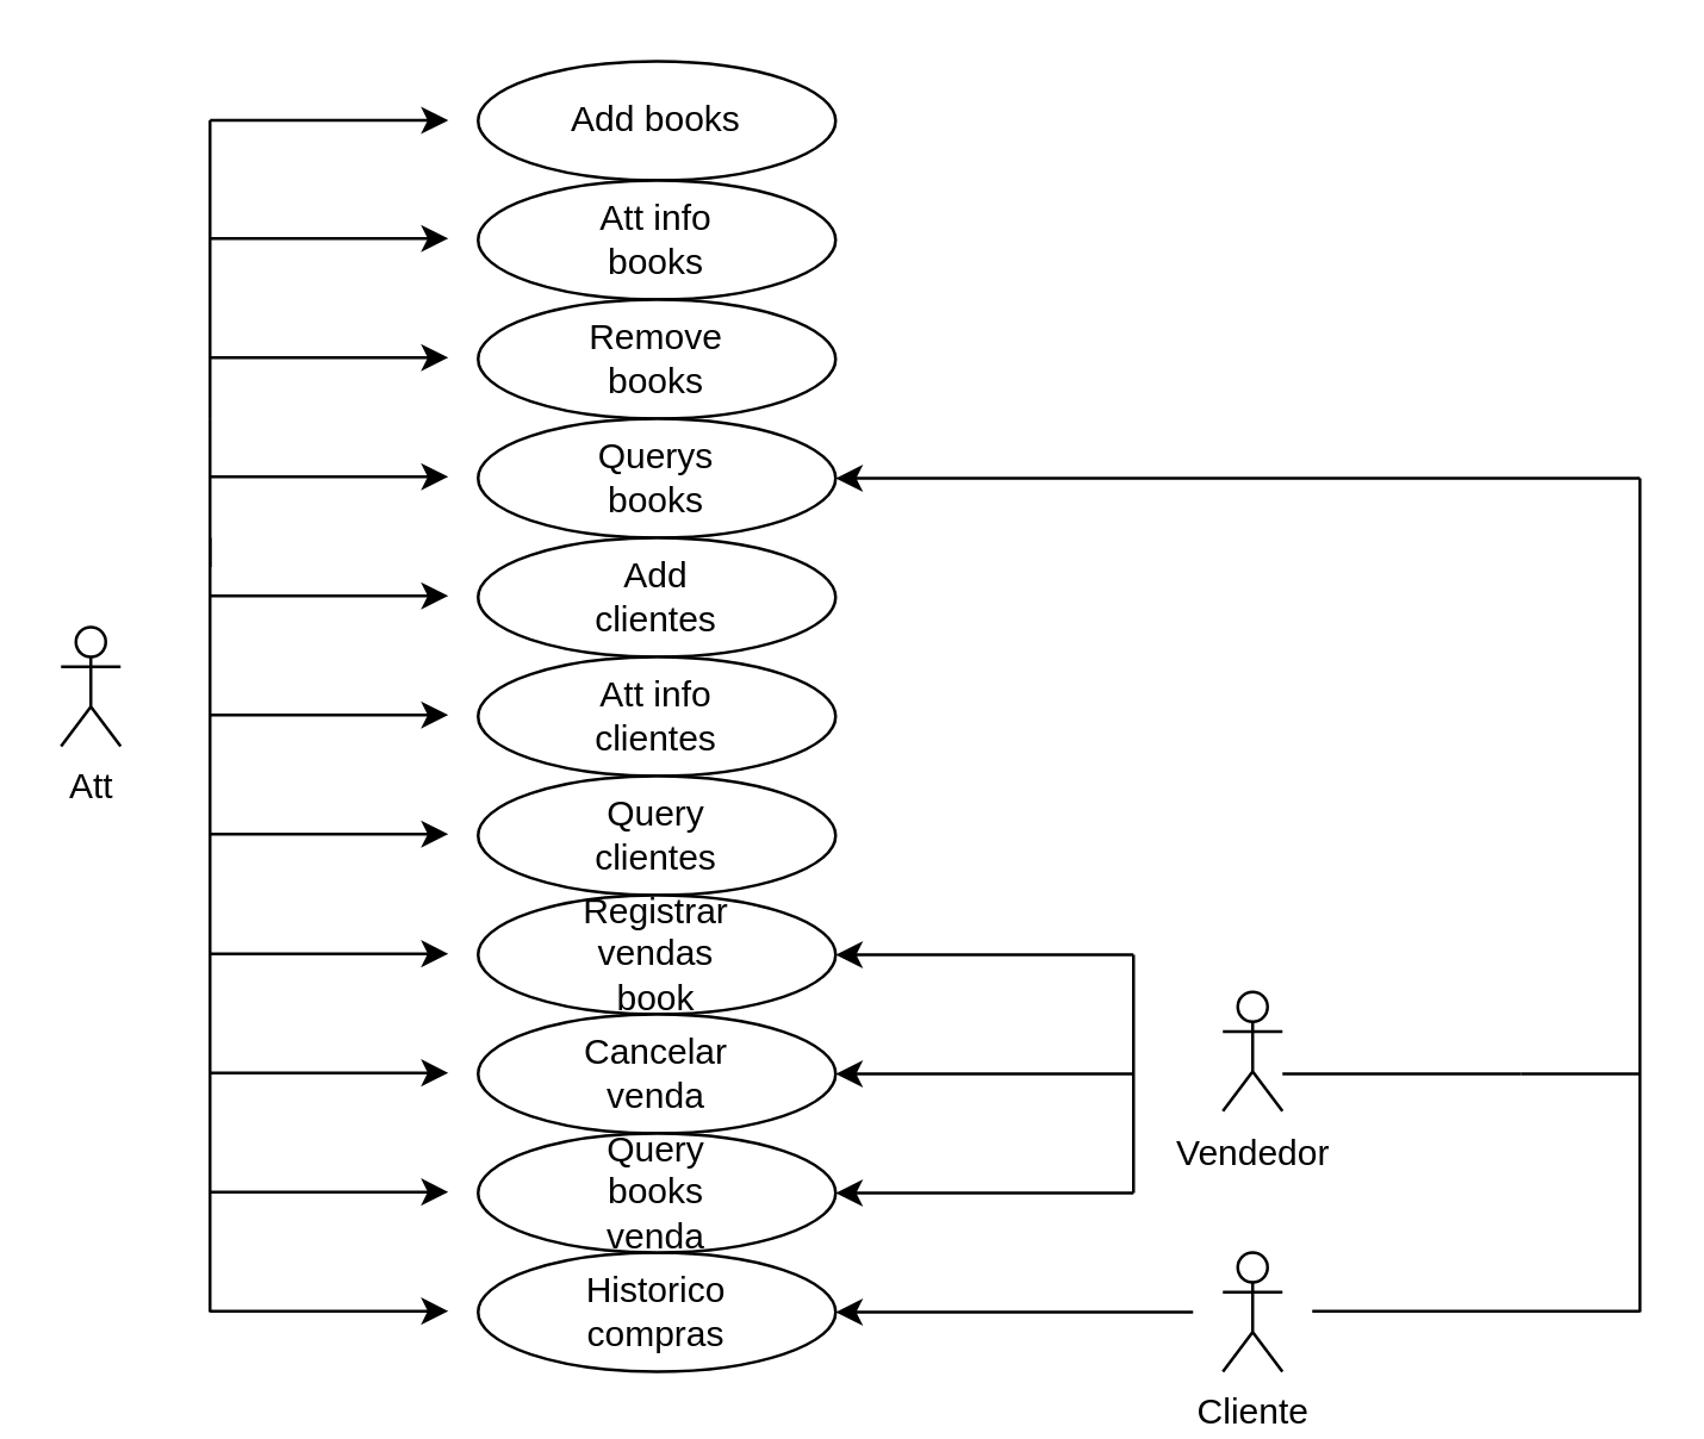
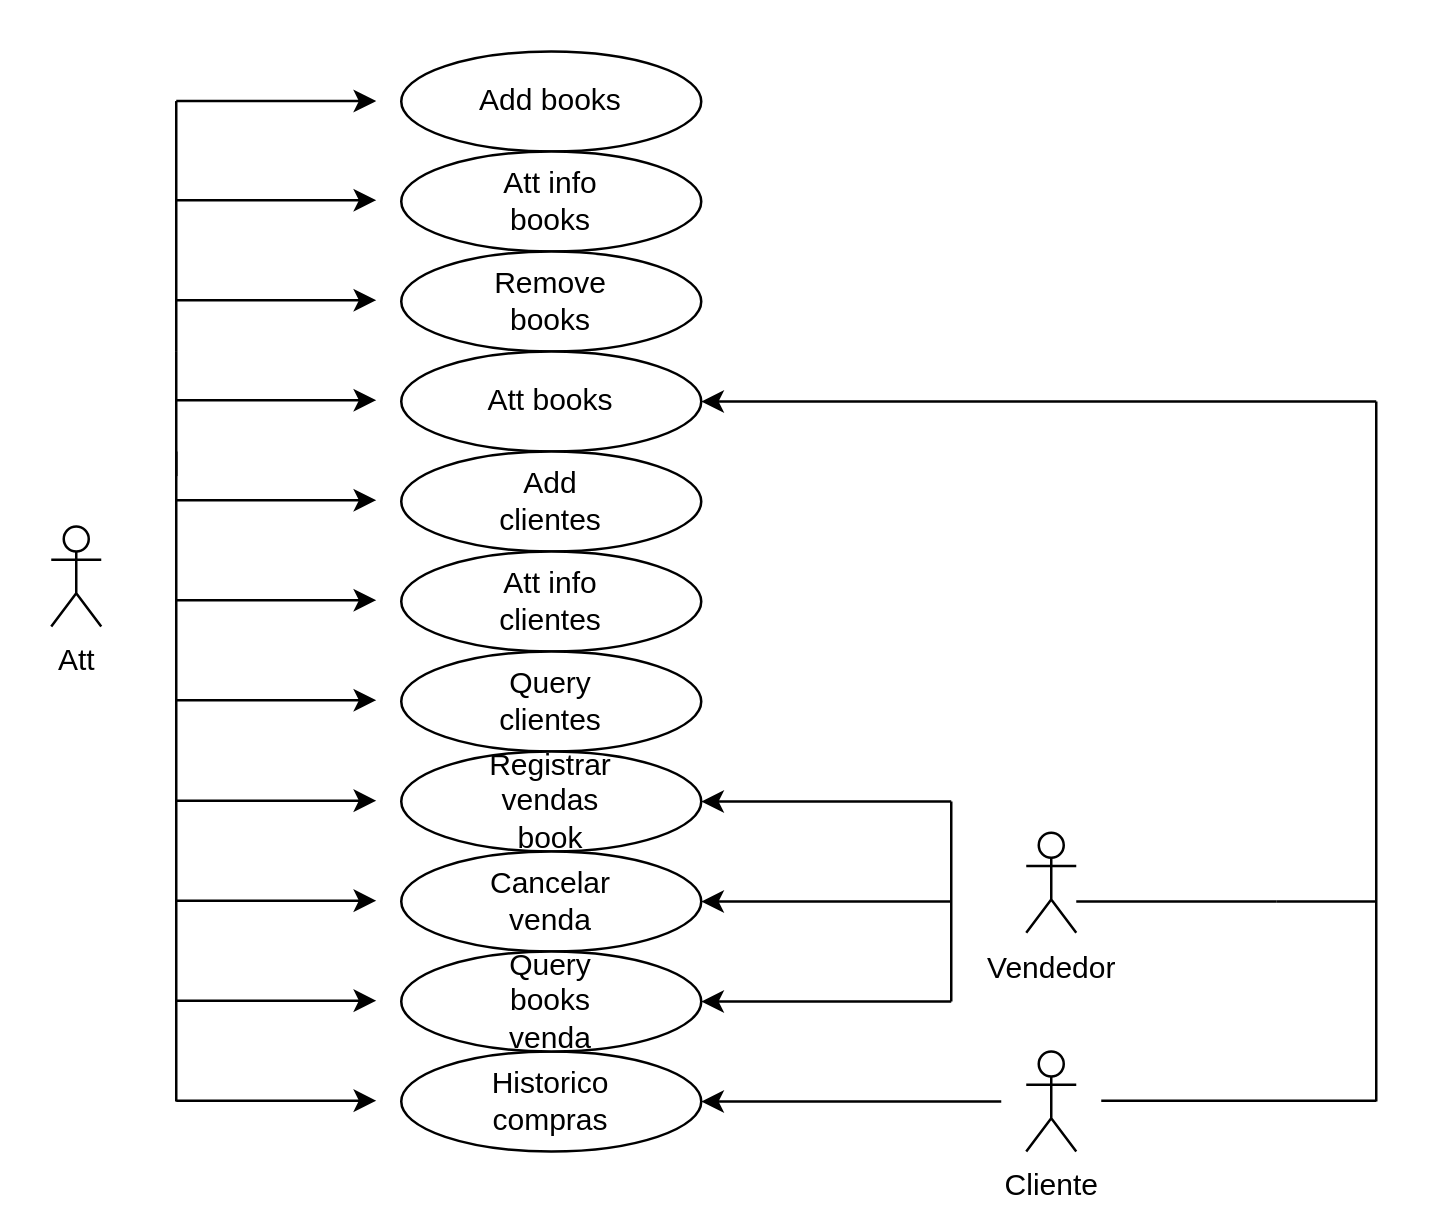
- <mxCell id="11" value="Querys books" style="text;html=1;align=center;verticalAlign=middle;whiteSpace=wrap;rounded=0;" vertex="1" parent="1"><mxGeometry x="190" y="145" width="60" height="30" as="geometry" /></mxCell>
+ <mxCell id="11" value="Att books" style="text;html=1;align=center;verticalAlign=middle;whiteSpace=wrap;rounded=0;" vertex="1" parent="1"><mxGeometry x="190" y="145" width="60" height="30" as="geometry" /></mxCell>
